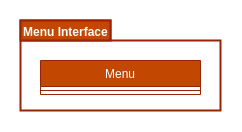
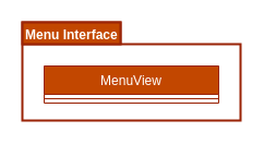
- <mxCell id="4" value="Menu" style="swimlane;fontStyle=0;align=center;verticalAlign=top;childLayout=stackLayout;horizontal=1;startSize=26;horizontalStack=0;resizeParent=1;resizeLast=0;collapsible=1;marginBottom=0;rounded=0;shadow=0;strokeWidth=1;strokeColor=#992306;fillColor=#C24700;fontColor=#FFFFFF;" vertex="1" parent="1"><mxGeometry x="40" y="60" width="160" height="34" as="geometry"><mxRectangle x="254" y="150" width="160" height="26" as="alternateBounds" /></mxGeometry></mxCell>
+ <mxCell id="4" value="MenuView" style="swimlane;fontStyle=0;align=center;verticalAlign=top;childLayout=stackLayout;horizontal=1;startSize=26;horizontalStack=0;resizeParent=1;resizeLast=0;collapsible=1;marginBottom=0;rounded=0;shadow=0;strokeWidth=1;strokeColor=#992306;fillColor=#C24700;fontColor=#FFFFFF;" vertex="1" parent="1"><mxGeometry x="40" y="60" width="160" height="34" as="geometry"><mxRectangle x="254" y="150" width="160" height="26" as="alternateBounds" /></mxGeometry></mxCell>
